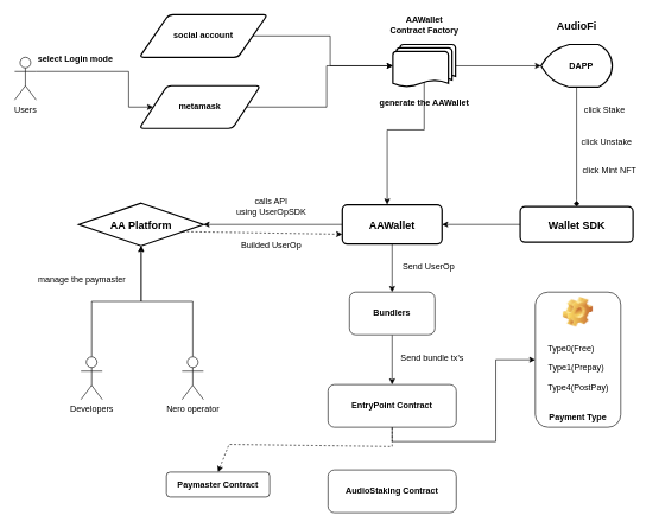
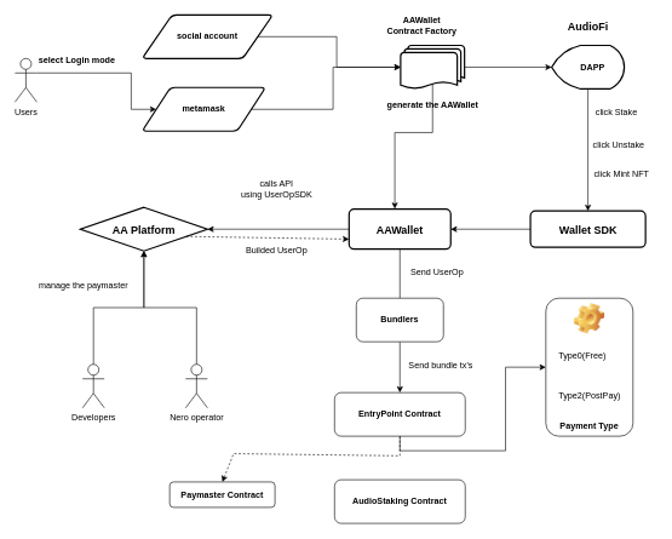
- <mxCell id="10" value="AAWallet&lt;br&gt;Contract Factory" style="text;align=center;fontStyle=1;verticalAlign=middle;spacingLeft=3;spacingRight=3;strokeColor=none;rotatable=0;points=[[0,0.5],[1,0.5]];portConstraint=eastwest;html=1;container=0;" vertex="1" parent="1"><mxGeometry x="539" y="22" width="112" height="26" as="geometry" /></mxCell>
+ <mxCell id="10" value="AAWallet&lt;br&gt;Contract Factory" style="text;align=center;fontStyle=1;verticalAlign=middle;spacingLeft=3;spacingRight=3;strokeColor=none;rotatable=0;points=[[0,0.5],[1,0.5]];portConstraint=eastwest;html=1;container=0;" vertex="1" parent="1"><mxGeometry x="524" y="22" width="112" height="26" as="geometry" /></mxCell>
- <mxCell id="11" style="edgeStyle=orthogonalEdgeStyle;rounded=0;orthogonalLoop=1;jettySize=auto;html=1;exitX=0.5;exitY=1;exitDx=0;exitDy=0;exitPerimeter=0;entryX=0.5;entryY=0;entryDx=0;entryDy=0;endArrow=diamond;" edge="1" parent="1" source="12" target="17"><mxGeometry relative="1" as="geometry"><Array as="points"><mxPoint x="809" y="280" /></Array></mxGeometry></mxCell>
+ <mxCell id="11" style="edgeStyle=orthogonalEdgeStyle;rounded=0;orthogonalLoop=1;jettySize=auto;html=1;exitX=0.5;exitY=1;exitDx=0;exitDy=0;exitPerimeter=0;entryX=0.5;entryY=0;entryDx=0;entryDy=0;" edge="1" parent="1" source="12" target="17"><mxGeometry relative="1" as="geometry"><Array as="points"><mxPoint x="809" y="280" /></Array></mxGeometry></mxCell>
- <mxCell id="22" value="calls API&lt;br&gt;using UserOpSDK" style="text;html=1;align=center;verticalAlign=middle;resizable=0;points=[];autosize=1;strokeColor=none;fillColor=none;" vertex="1" parent="1"><mxGeometry x="320" y="270" width="120" height="40" as="geometry" /></mxCell>
+ <mxCell id="22" value="calls API&lt;br&gt;using UserOpSDK" style="text;html=1;align=center;verticalAlign=middle;resizable=0;points=[];autosize=1;strokeColor=none;fillColor=none;" vertex="1" parent="1"><mxGeometry x="320" y="240" width="120" height="40" as="geometry" /></mxCell>
- <mxCell id="19" style="edgeStyle=orthogonalEdgeStyle;rounded=0;orthogonalLoop=1;jettySize=auto;html=1;exitX=0.5;exitY=1;exitDx=0;exitDy=0;entryX=0.5;entryY=0;entryDx=0;entryDy=0;" edge="1" parent="1" source="20" target="27"><mxGeometry relative="1" as="geometry"><mxPoint x="550" y="480" as="targetPoint" /></mxGeometry></mxCell>
+ <mxCell id="19" style="edgeStyle=orthogonalEdgeStyle;rounded=0;orthogonalLoop=1;jettySize=auto;html=1;exitX=0.5;exitY=1;exitDx=0;exitDy=0;entryX=0.5;entryY=0;entryDx=0;entryDy=0;endArrow=none;" edge="1" parent="1" source="20" target="27"><mxGeometry relative="1" as="geometry"><mxPoint x="550" y="480" as="targetPoint" /></mxGeometry></mxCell>
- <mxCell id="46" value="Type1(Prepay)" style="text;html=1;align=center;verticalAlign=middle;resizable=0;points=[];autosize=1;strokeColor=none;fillColor=none;" vertex="1" parent="43"><mxGeometry x="8.5" y="93" width="97" height="26" as="geometry" /></mxCell>
- <mxCell id="47" value="Type4(PostPay)" style="text;html=1;align=center;verticalAlign=middle;resizable=0;points=[];autosize=1;strokeColor=none;fillColor=none;" vertex="1" parent="43"><mxGeometry x="8.5" y="121" width="103" height="26" as="geometry" /></mxCell>
+ <mxCell id="47" value="Type2(PostPay)" style="text;html=1;align=center;verticalAlign=middle;resizable=0;points=[];autosize=1;strokeColor=none;fillColor=none;" vertex="1" parent="43"><mxGeometry x="8.5" y="121" width="103" height="26" as="geometry" /></mxCell>
